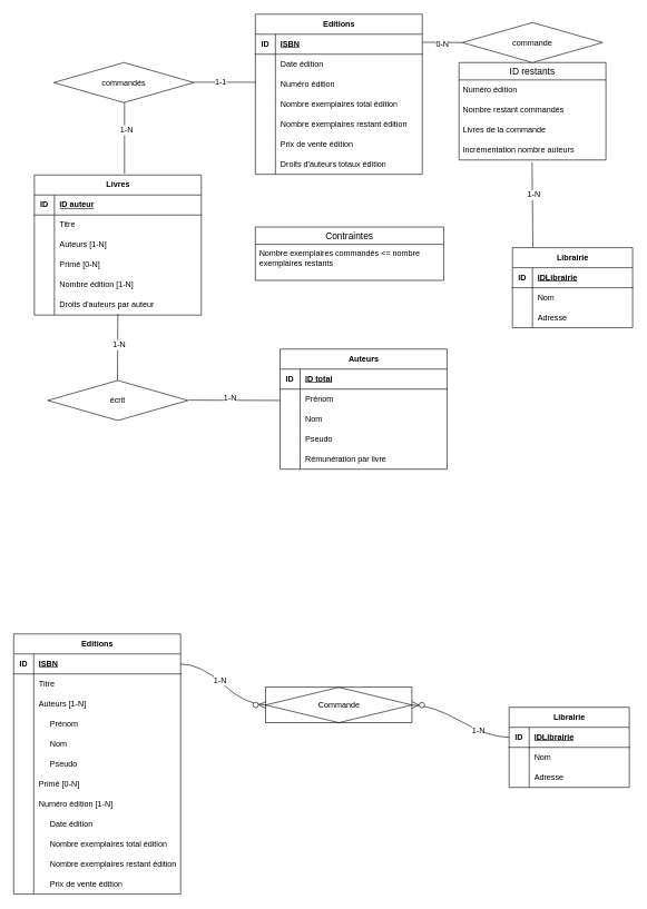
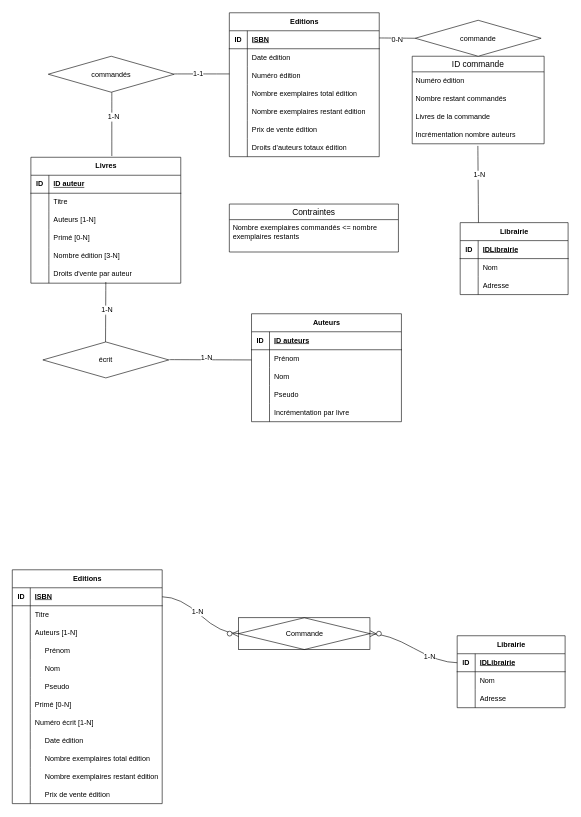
- <mxCell id="54" value="ID restants" style="swimlane;fontStyle=0;childLayout=stackLayout;horizontal=1;startSize=26;horizontalStack=0;resizeParent=1;resizeParentMax=0;resizeLast=0;collapsible=1;marginBottom=0;align=center;fontSize=14;" vertex="1" parent="1"><mxGeometry x="687" y="92.5" width="220" height="146" as="geometry" /></mxCell>
+ <mxCell id="54" value="ID commande" style="swimlane;fontStyle=0;childLayout=stackLayout;horizontal=1;startSize=26;horizontalStack=0;resizeParent=1;resizeParentMax=0;resizeLast=0;collapsible=1;marginBottom=0;align=center;fontSize=14;" vertex="1" parent="1"><mxGeometry x="687" y="92.5" width="220" height="146" as="geometry" /></mxCell>
- <mxCell id="76" value="Nombre édition [1-N]" style="shape=partialRectangle;connectable=0;fillColor=none;top=0;left=0;bottom=0;right=0;align=left;spacingLeft=6;overflow=hidden;whiteSpace=wrap;html=1;" vertex="1" parent="74"><mxGeometry x="30" width="220" height="30" as="geometry"><mxRectangle width="220" height="30" as="alternateBounds" /></mxGeometry></mxCell>
+ <mxCell id="76" value="Nombre édition [3-N]" style="shape=partialRectangle;connectable=0;fillColor=none;top=0;left=0;bottom=0;right=0;align=left;spacingLeft=6;overflow=hidden;whiteSpace=wrap;html=1;" vertex="1" parent="74"><mxGeometry x="30" width="220" height="30" as="geometry"><mxRectangle width="220" height="30" as="alternateBounds" /></mxGeometry></mxCell>
- <mxCell id="79" value="Droits d'auteurs par auteur" style="shape=partialRectangle;connectable=0;fillColor=none;top=0;left=0;bottom=0;right=0;align=left;spacingLeft=6;overflow=hidden;whiteSpace=wrap;html=1;" vertex="1" parent="77"><mxGeometry x="30" width="220" height="30" as="geometry"><mxRectangle width="220" height="30" as="alternateBounds" /></mxGeometry></mxCell>
+ <mxCell id="79" value="Droits d'vente par auteur" style="shape=partialRectangle;connectable=0;fillColor=none;top=0;left=0;bottom=0;right=0;align=left;spacingLeft=6;overflow=hidden;whiteSpace=wrap;html=1;" vertex="1" parent="77"><mxGeometry x="30" width="220" height="30" as="geometry"><mxRectangle width="220" height="30" as="alternateBounds" /></mxGeometry></mxCell>
- <mxCell id="105" value="ID total" style="shape=partialRectangle;connectable=0;fillColor=none;top=0;left=0;bottom=0;right=0;align=left;spacingLeft=6;fontStyle=5;overflow=hidden;whiteSpace=wrap;html=1;" vertex="1" parent="103"><mxGeometry x="30" width="220" height="30" as="geometry"><mxRectangle width="220" height="30" as="alternateBounds" /></mxGeometry></mxCell>
+ <mxCell id="105" value="ID auteurs" style="shape=partialRectangle;connectable=0;fillColor=none;top=0;left=0;bottom=0;right=0;align=left;spacingLeft=6;fontStyle=5;overflow=hidden;whiteSpace=wrap;html=1;" vertex="1" parent="103"><mxGeometry x="30" width="220" height="30" as="geometry"><mxRectangle width="220" height="30" as="alternateBounds" /></mxGeometry></mxCell>
- <mxCell id="117" value="Rémunération par livre" style="shape=partialRectangle;connectable=0;fillColor=none;top=0;left=0;bottom=0;right=0;align=left;spacingLeft=6;overflow=hidden;whiteSpace=wrap;html=1;" vertex="1" parent="115"><mxGeometry x="30" width="220" height="30" as="geometry"><mxRectangle width="220" height="30" as="alternateBounds" /></mxGeometry></mxCell>
+ <mxCell id="117" value="Incrémentation par livre" style="shape=partialRectangle;connectable=0;fillColor=none;top=0;left=0;bottom=0;right=0;align=left;spacingLeft=6;overflow=hidden;whiteSpace=wrap;html=1;" vertex="1" parent="115"><mxGeometry x="30" width="220" height="30" as="geometry"><mxRectangle width="220" height="30" as="alternateBounds" /></mxGeometry></mxCell>
- <mxCell id="26" value="Numéro édition [1-N]" style="shape=partialRectangle;connectable=0;fillColor=none;top=0;left=0;bottom=0;right=0;align=left;spacingLeft=6;overflow=hidden;whiteSpace=wrap;html=1;" vertex="1" parent="24"><mxGeometry x="30" width="220" height="30" as="geometry"><mxRectangle width="220" height="30" as="alternateBounds" /></mxGeometry></mxCell>
+ <mxCell id="26" value="Numéro écrit [1-N]" style="shape=partialRectangle;connectable=0;fillColor=none;top=0;left=0;bottom=0;right=0;align=left;spacingLeft=6;overflow=hidden;whiteSpace=wrap;html=1;" vertex="1" parent="24"><mxGeometry x="30" width="220" height="30" as="geometry"><mxRectangle width="220" height="30" as="alternateBounds" /></mxGeometry></mxCell>
